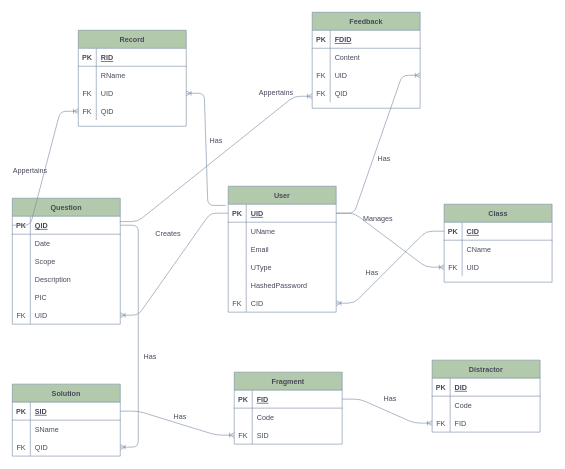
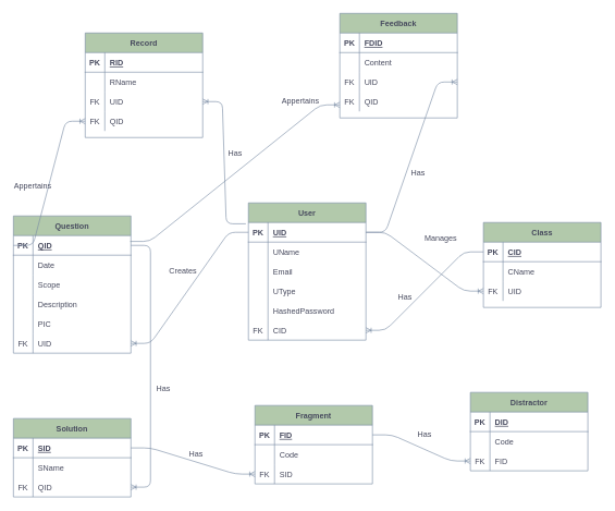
- <mxCell id="34" value="Manages" style="text;html=1;strokeColor=none;fillColor=none;align=center;verticalAlign=middle;whiteSpace=wrap;rounded=0;sketch=0;fontColor=#46495D;" vertex="1" parent="1"><mxGeometry x="600" y="350" width="60" height="30" as="geometry" /></mxCell>
+ <mxCell id="34" value="Manages" style="text;html=1;strokeColor=none;fillColor=none;align=center;verticalAlign=middle;whiteSpace=wrap;rounded=0;sketch=0;fontColor=#46495D;" vertex="1" parent="1"><mxGeometry x="645" y="350" width="60" height="30" as="geometry" /></mxCell>
- <mxCell id="55" value="Creates" style="text;html=1;strokeColor=none;fillColor=none;align=center;verticalAlign=middle;whiteSpace=wrap;rounded=0;sketch=0;fontColor=#46495D;" vertex="1" parent="1"><mxGeometry x="250" y="375" width="60" height="30" as="geometry" /></mxCell>
+ <mxCell id="55" value="Creates" style="text;html=1;strokeColor=none;fillColor=none;align=center;verticalAlign=middle;whiteSpace=wrap;rounded=0;sketch=0;fontColor=#46495D;" vertex="1" parent="1"><mxGeometry x="250" y="400" width="60" height="30" as="geometry" /></mxCell>
